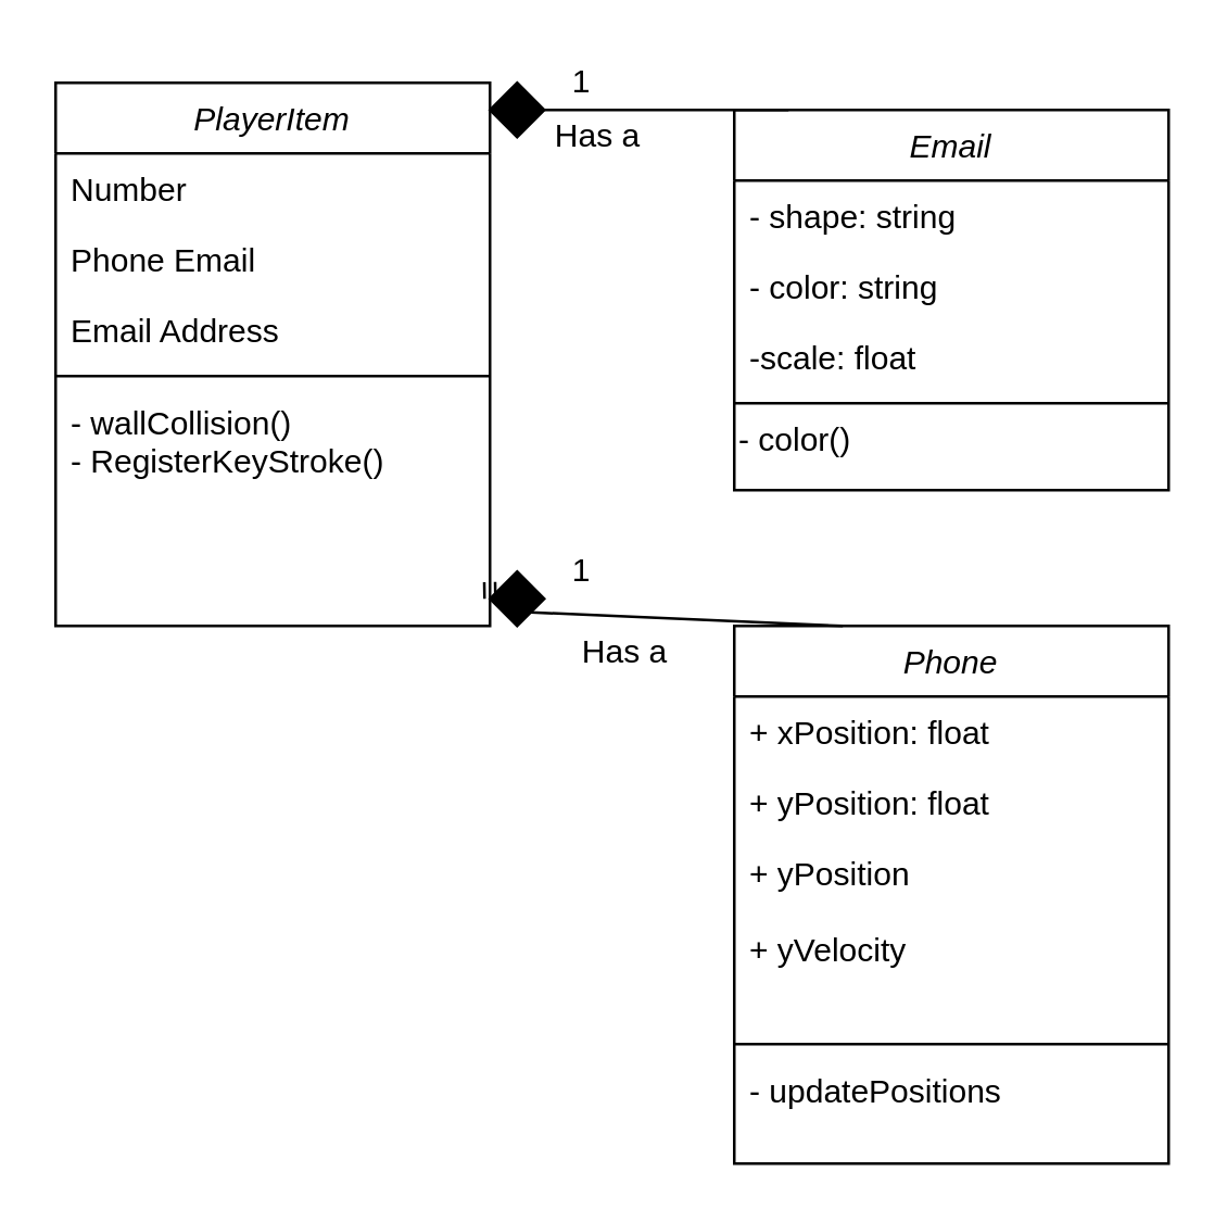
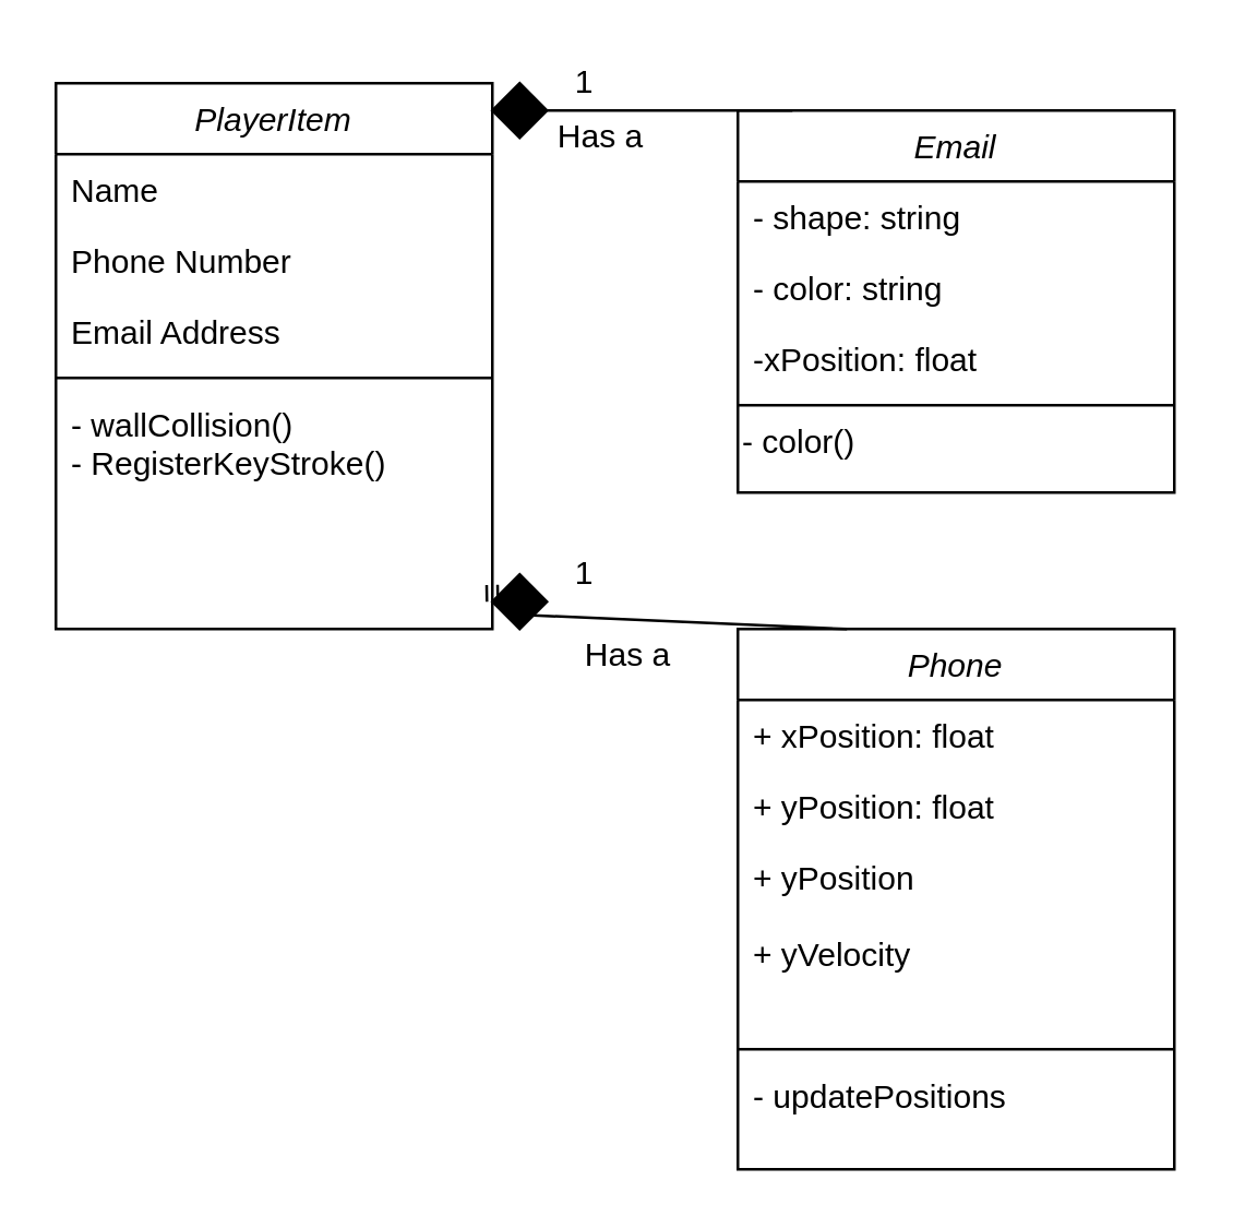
- <mxCell id="3" value="Number" style="text;align=left;verticalAlign=top;spacingLeft=4;spacingRight=4;overflow=hidden;rotatable=0;points=[[0,0.5],[1,0.5]];portConstraint=eastwest;" parent="2" vertex="1"><mxGeometry y="26" width="160" height="26" as="geometry" /></mxCell>
+ <mxCell id="3" value="Name" style="text;align=left;verticalAlign=top;spacingLeft=4;spacingRight=4;overflow=hidden;rotatable=0;points=[[0,0.5],[1,0.5]];portConstraint=eastwest;" parent="2" vertex="1"><mxGeometry y="26" width="160" height="26" as="geometry" /></mxCell>
- <mxCell id="4" value="Phone Email" style="text;align=left;verticalAlign=top;spacingLeft=4;spacingRight=4;overflow=hidden;rotatable=0;points=[[0,0.5],[1,0.5]];portConstraint=eastwest;rounded=0;shadow=0;html=0;" parent="2" vertex="1"><mxGeometry y="52" width="160" height="26" as="geometry" /></mxCell>
+ <mxCell id="4" value="Phone Number" style="text;align=left;verticalAlign=top;spacingLeft=4;spacingRight=4;overflow=hidden;rotatable=0;points=[[0,0.5],[1,0.5]];portConstraint=eastwest;rounded=0;shadow=0;html=0;" parent="2" vertex="1"><mxGeometry y="52" width="160" height="26" as="geometry" /></mxCell>
- <mxCell id="11" value="-scale: float" style="text;align=left;verticalAlign=top;spacingLeft=4;spacingRight=4;overflow=hidden;rotatable=0;points=[[0,0.5],[1,0.5]];portConstraint=eastwest;rounded=0;shadow=0;html=0;" vertex="1" parent="8"><mxGeometry y="78" width="160" height="26" as="geometry" /></mxCell>
+ <mxCell id="11" value="-xPosition: float" style="text;align=left;verticalAlign=top;spacingLeft=4;spacingRight=4;overflow=hidden;rotatable=0;points=[[0,0.5],[1,0.5]];portConstraint=eastwest;rounded=0;shadow=0;html=0;" vertex="1" parent="8"><mxGeometry y="78" width="160" height="26" as="geometry" /></mxCell>
